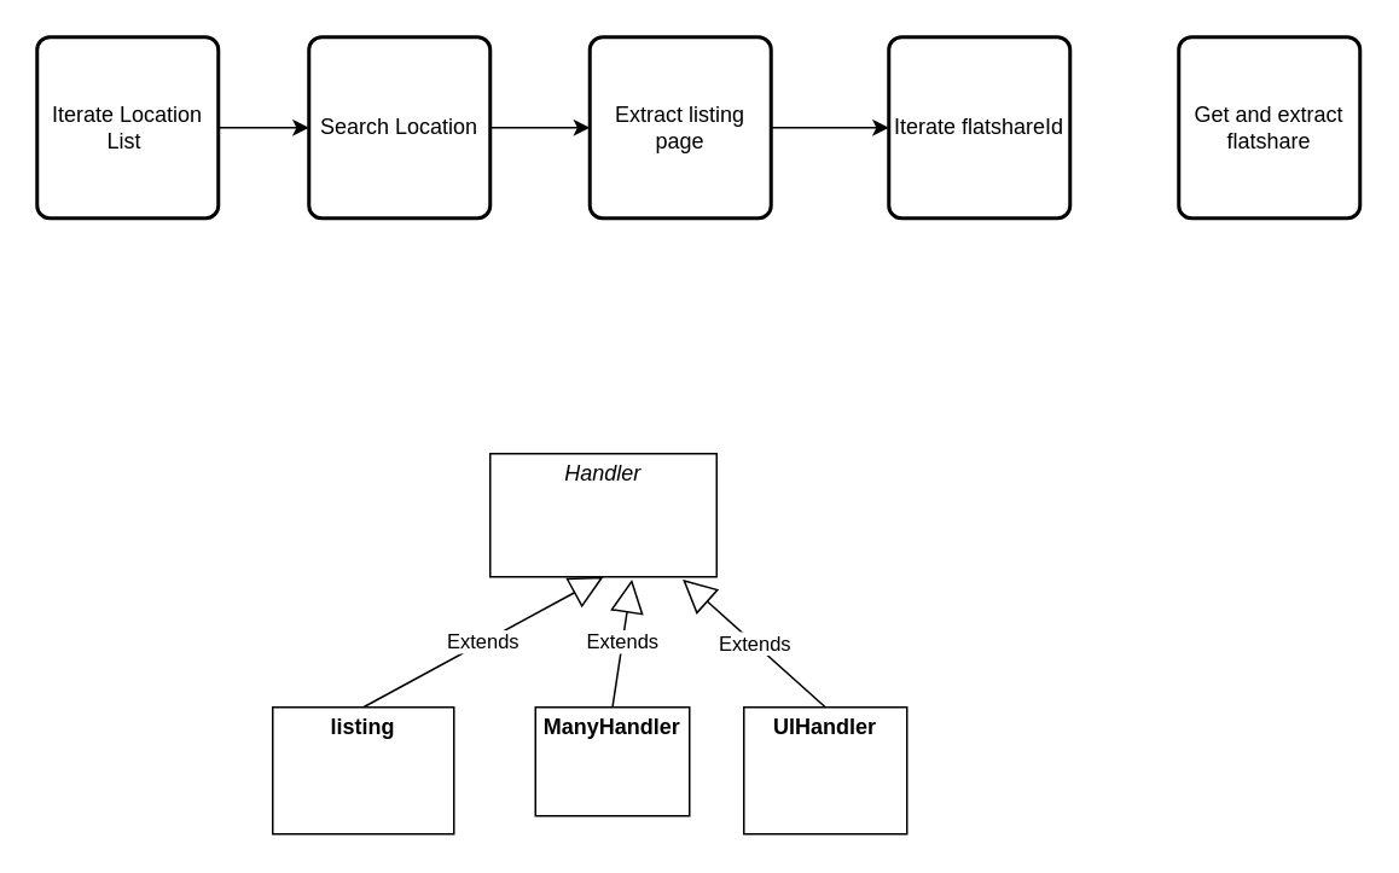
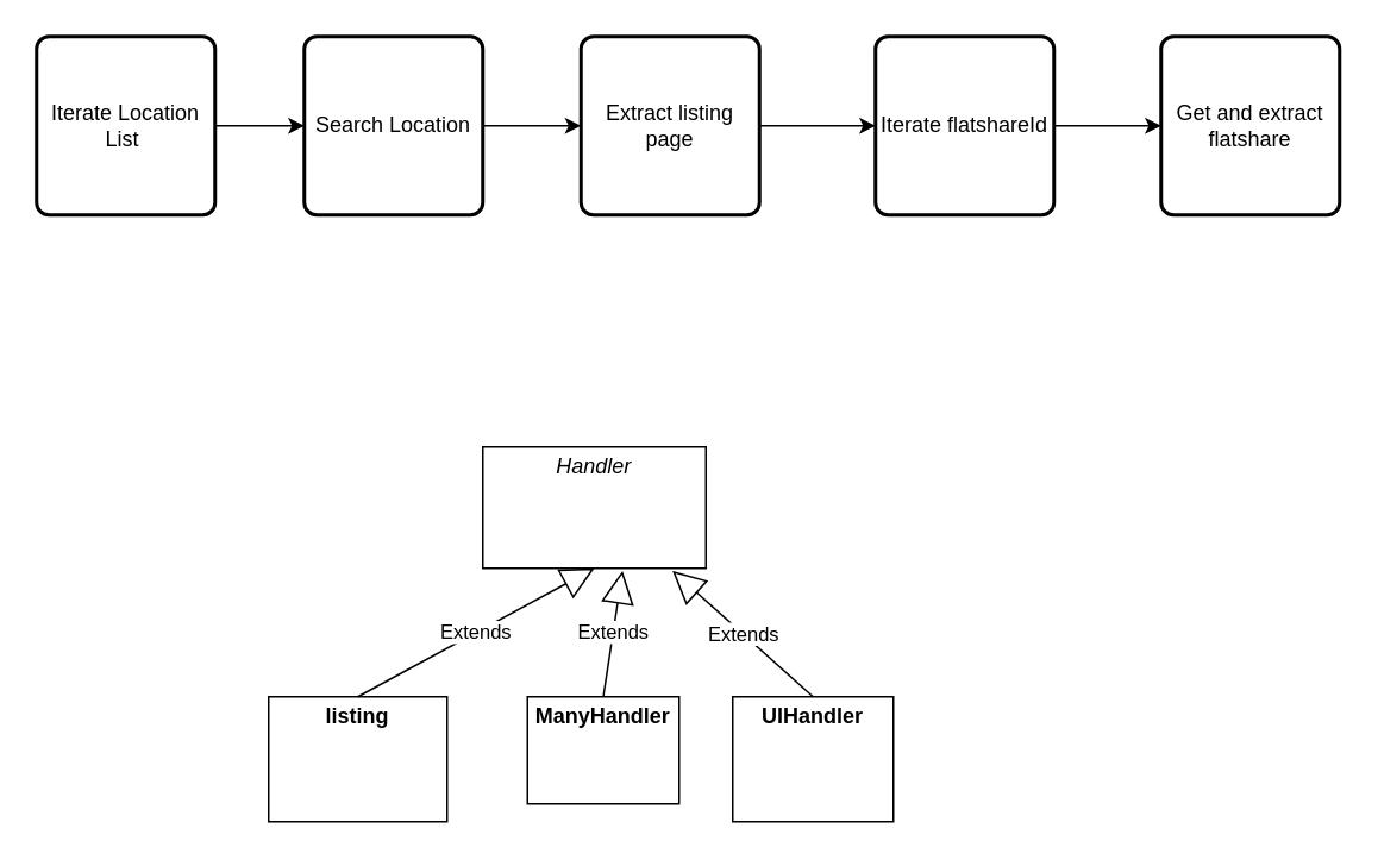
+ <mxCell id="8" style="edgeStyle=orthogonalEdgeStyle;rounded=0;orthogonalLoop=1;jettySize=auto;html=1;entryX=0;entryY=0.5;entryDx=0;entryDy=0;" edge="1" parent="1" source="9" target="10"><mxGeometry relative="1" as="geometry" /></mxCell>
